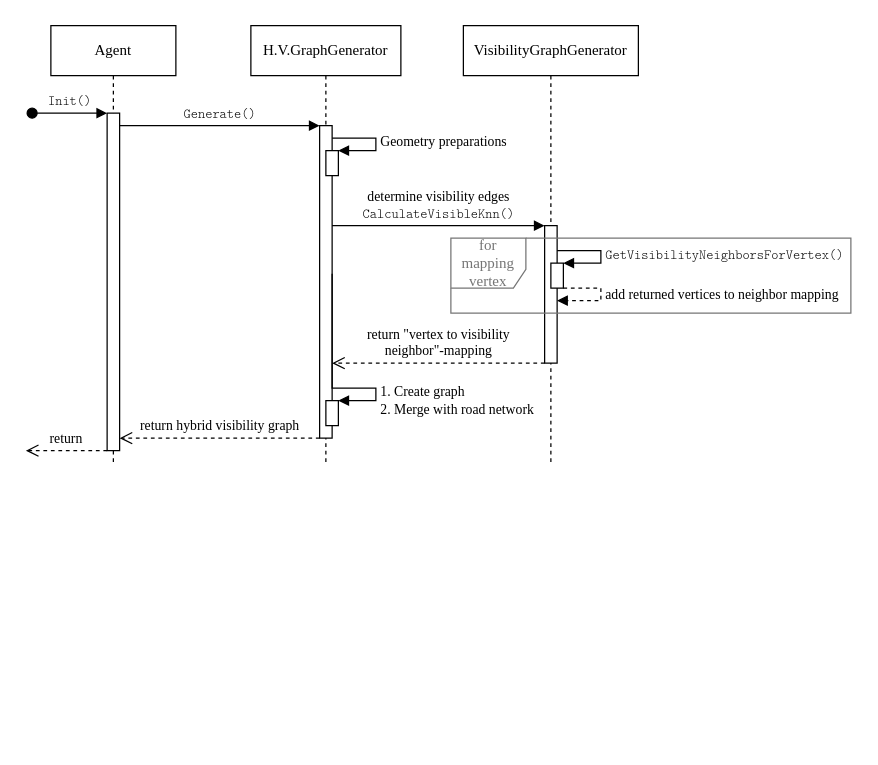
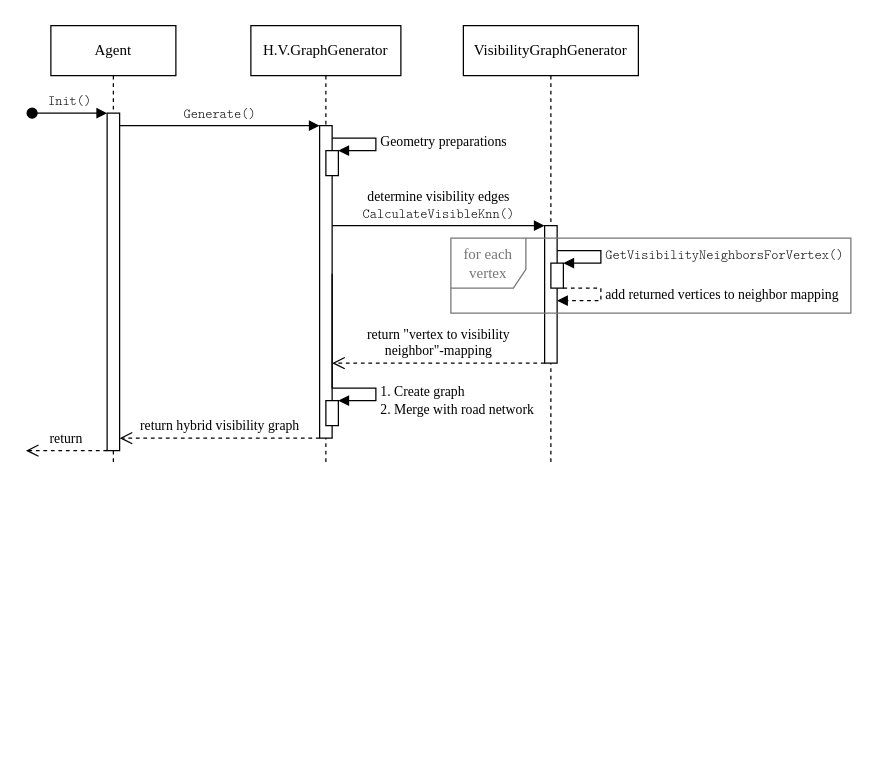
- <mxCell id="21" value="&lt;font face=&quot;Linux Libertine&quot;&gt;for mapping vertex&lt;br&gt;&lt;/font&gt;" style="shape=umlFrame;whiteSpace=wrap;html=1;pointerEvents=0;width=60;height=40;strokeColor=#757575;fontColor=#757575;" parent="1" vertex="1"><mxGeometry x="360" y="190" width="320" height="60" as="geometry" /></mxCell>
+ <mxCell id="21" value="&lt;font face=&quot;Linux Libertine&quot;&gt;for each vertex&lt;br&gt;&lt;/font&gt;" style="shape=umlFrame;whiteSpace=wrap;html=1;pointerEvents=0;width=60;height=40;strokeColor=#757575;fontColor=#757575;" parent="1" vertex="1"><mxGeometry x="360" y="190" width="320" height="60" as="geometry" /></mxCell>
